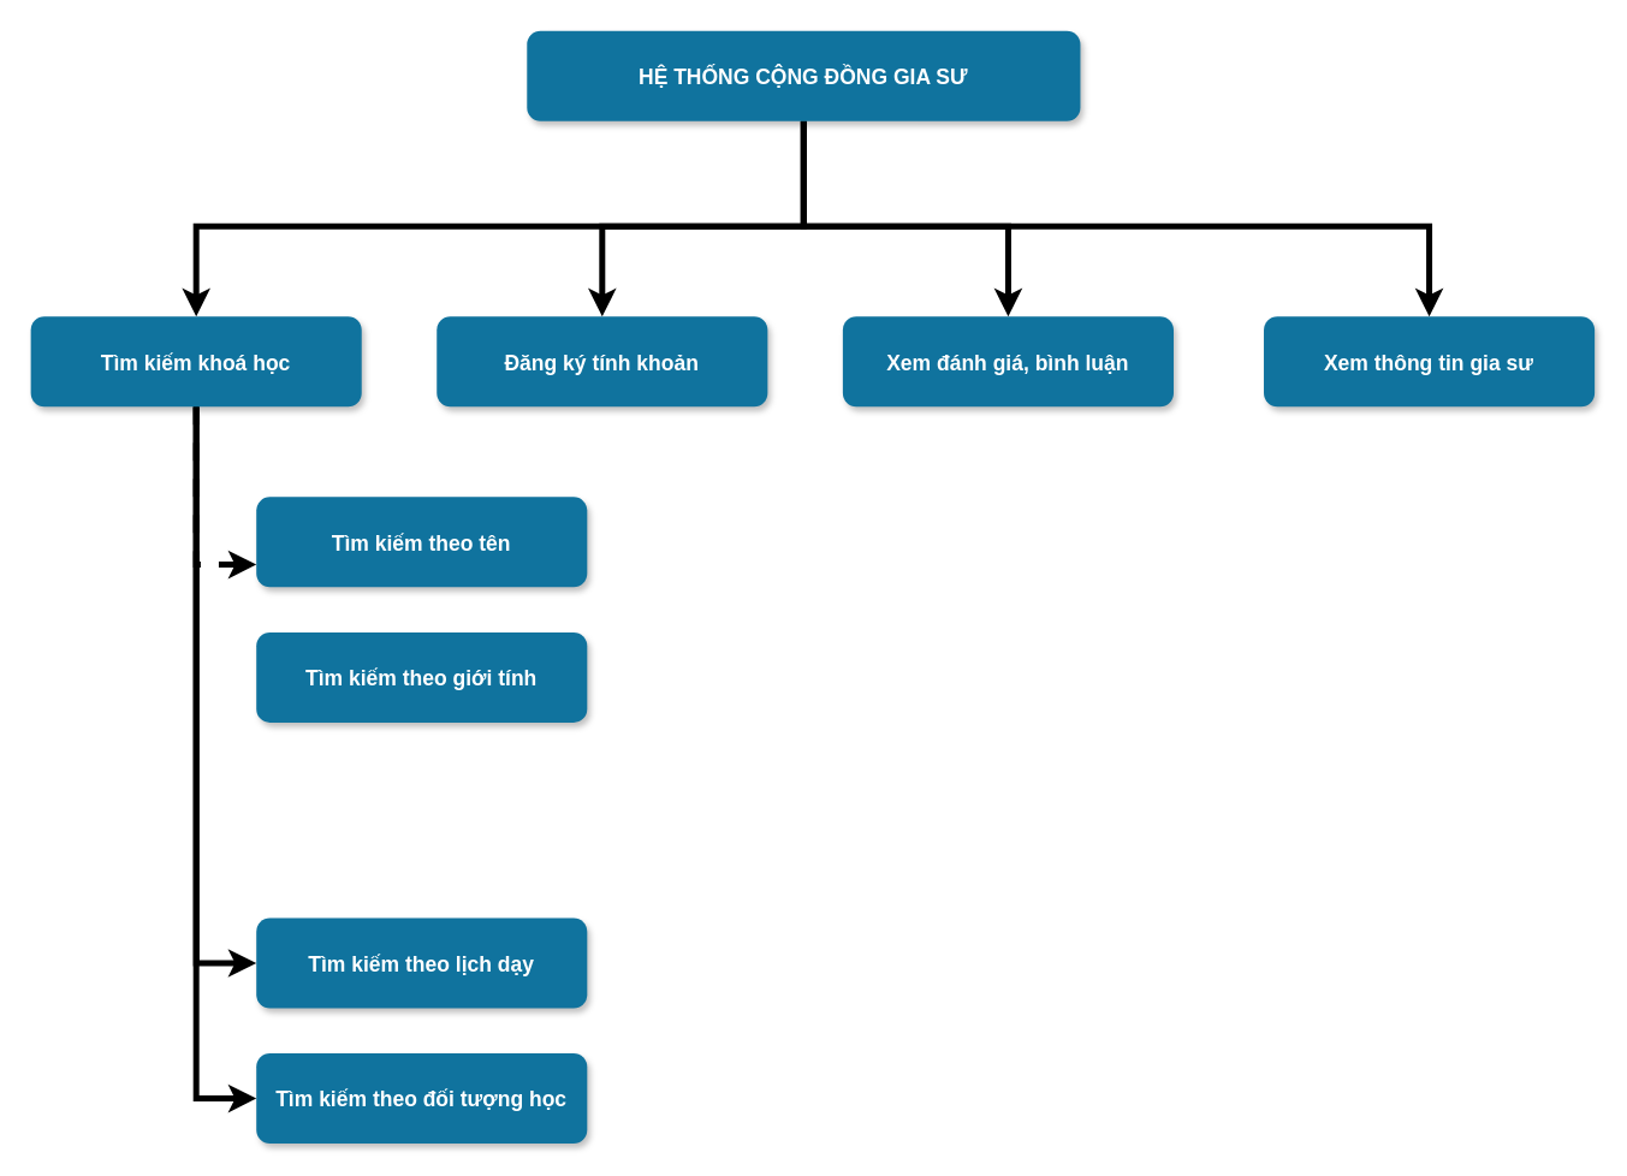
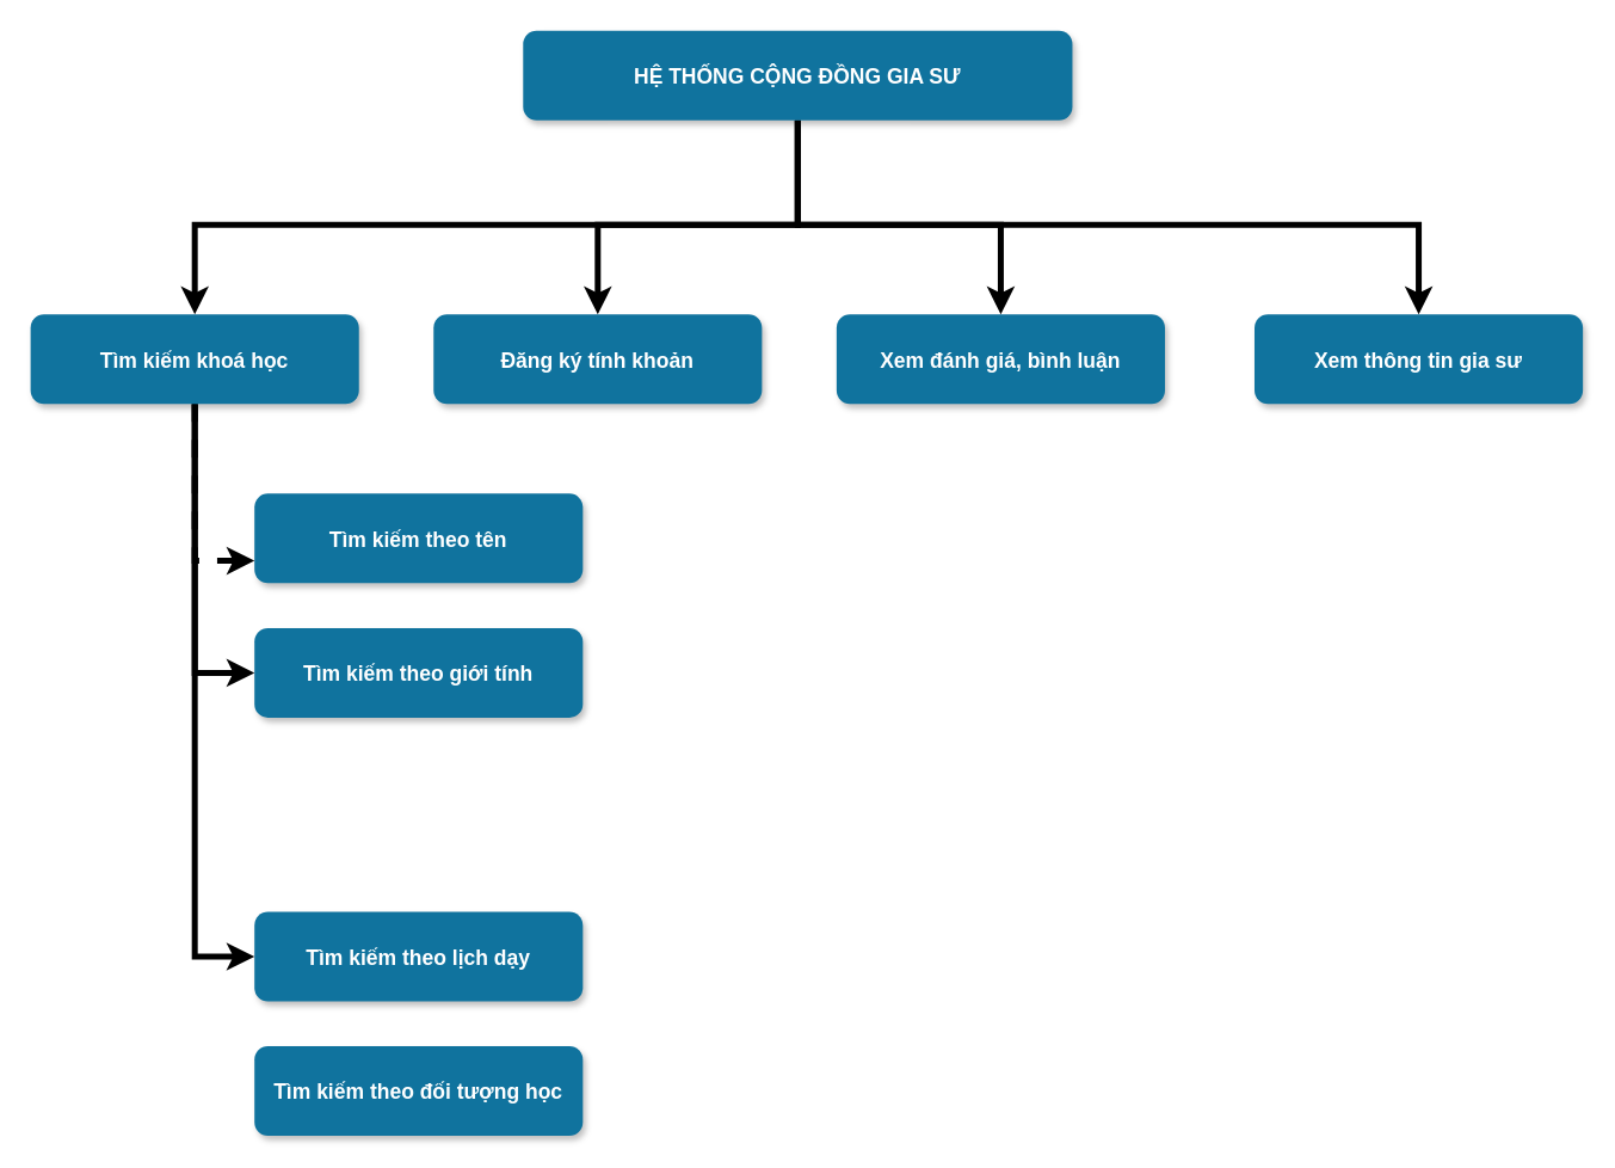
+ <mxCell id="9" style="edgeStyle=orthogonalEdgeStyle;rounded=0;orthogonalLoop=1;jettySize=auto;html=1;entryX=0;entryY=0.5;entryDx=0;entryDy=0;strokeColor=#000000;strokeWidth=4;" edge="1" parent="1" source="12" target="16"><mxGeometry relative="1" as="geometry" /></mxCell>
- <mxCell id="11" style="edgeStyle=orthogonalEdgeStyle;rounded=0;orthogonalLoop=1;jettySize=auto;html=1;entryX=0;entryY=0.5;entryDx=0;entryDy=0;strokeColor=#000000;strokeWidth=4;" edge="1" parent="1" source="12" target="18"><mxGeometry relative="1" as="geometry" /></mxCell>
